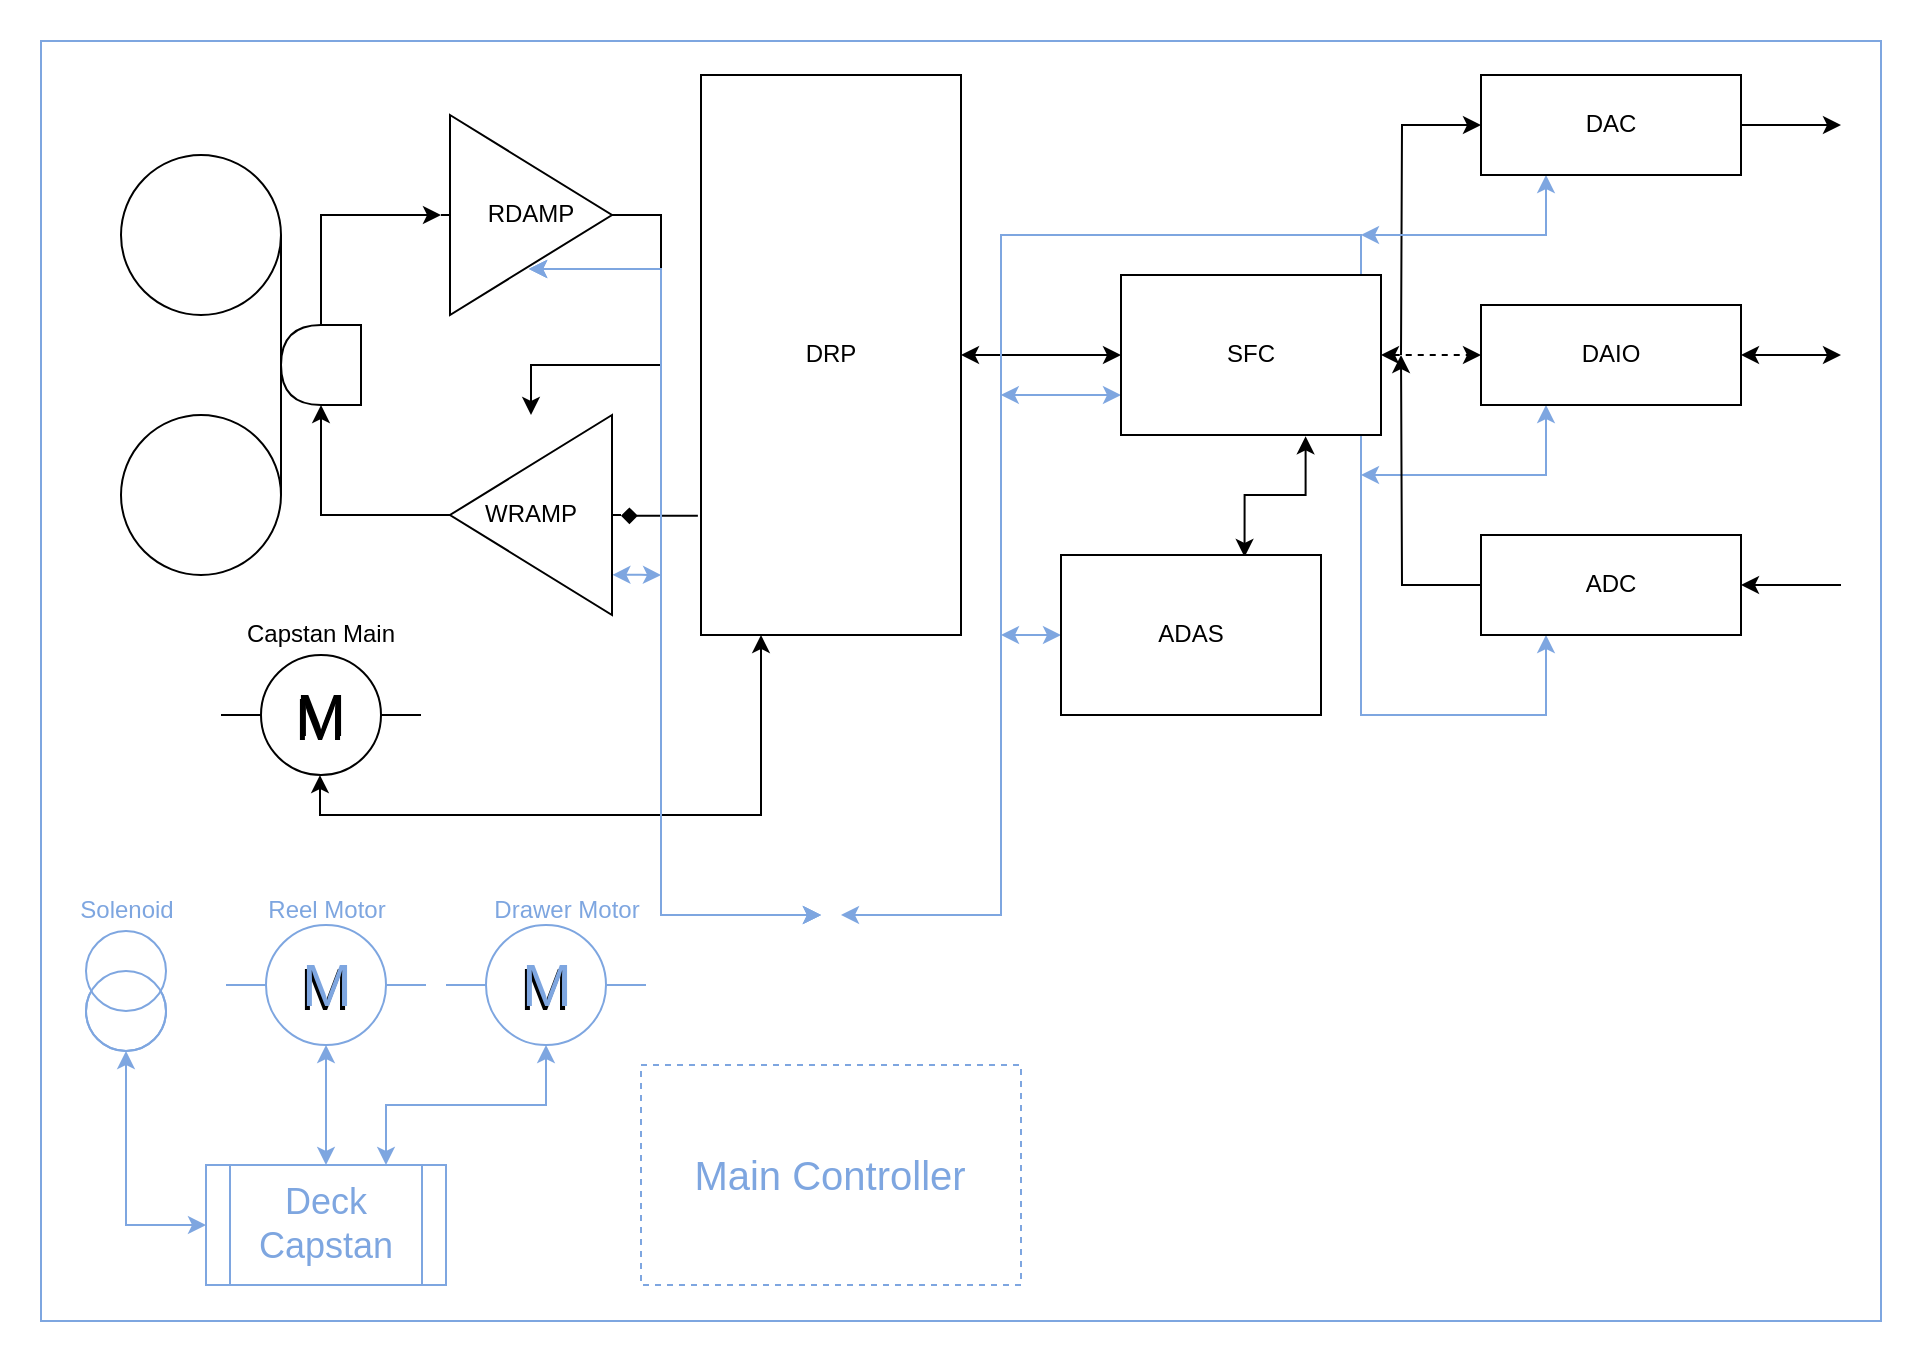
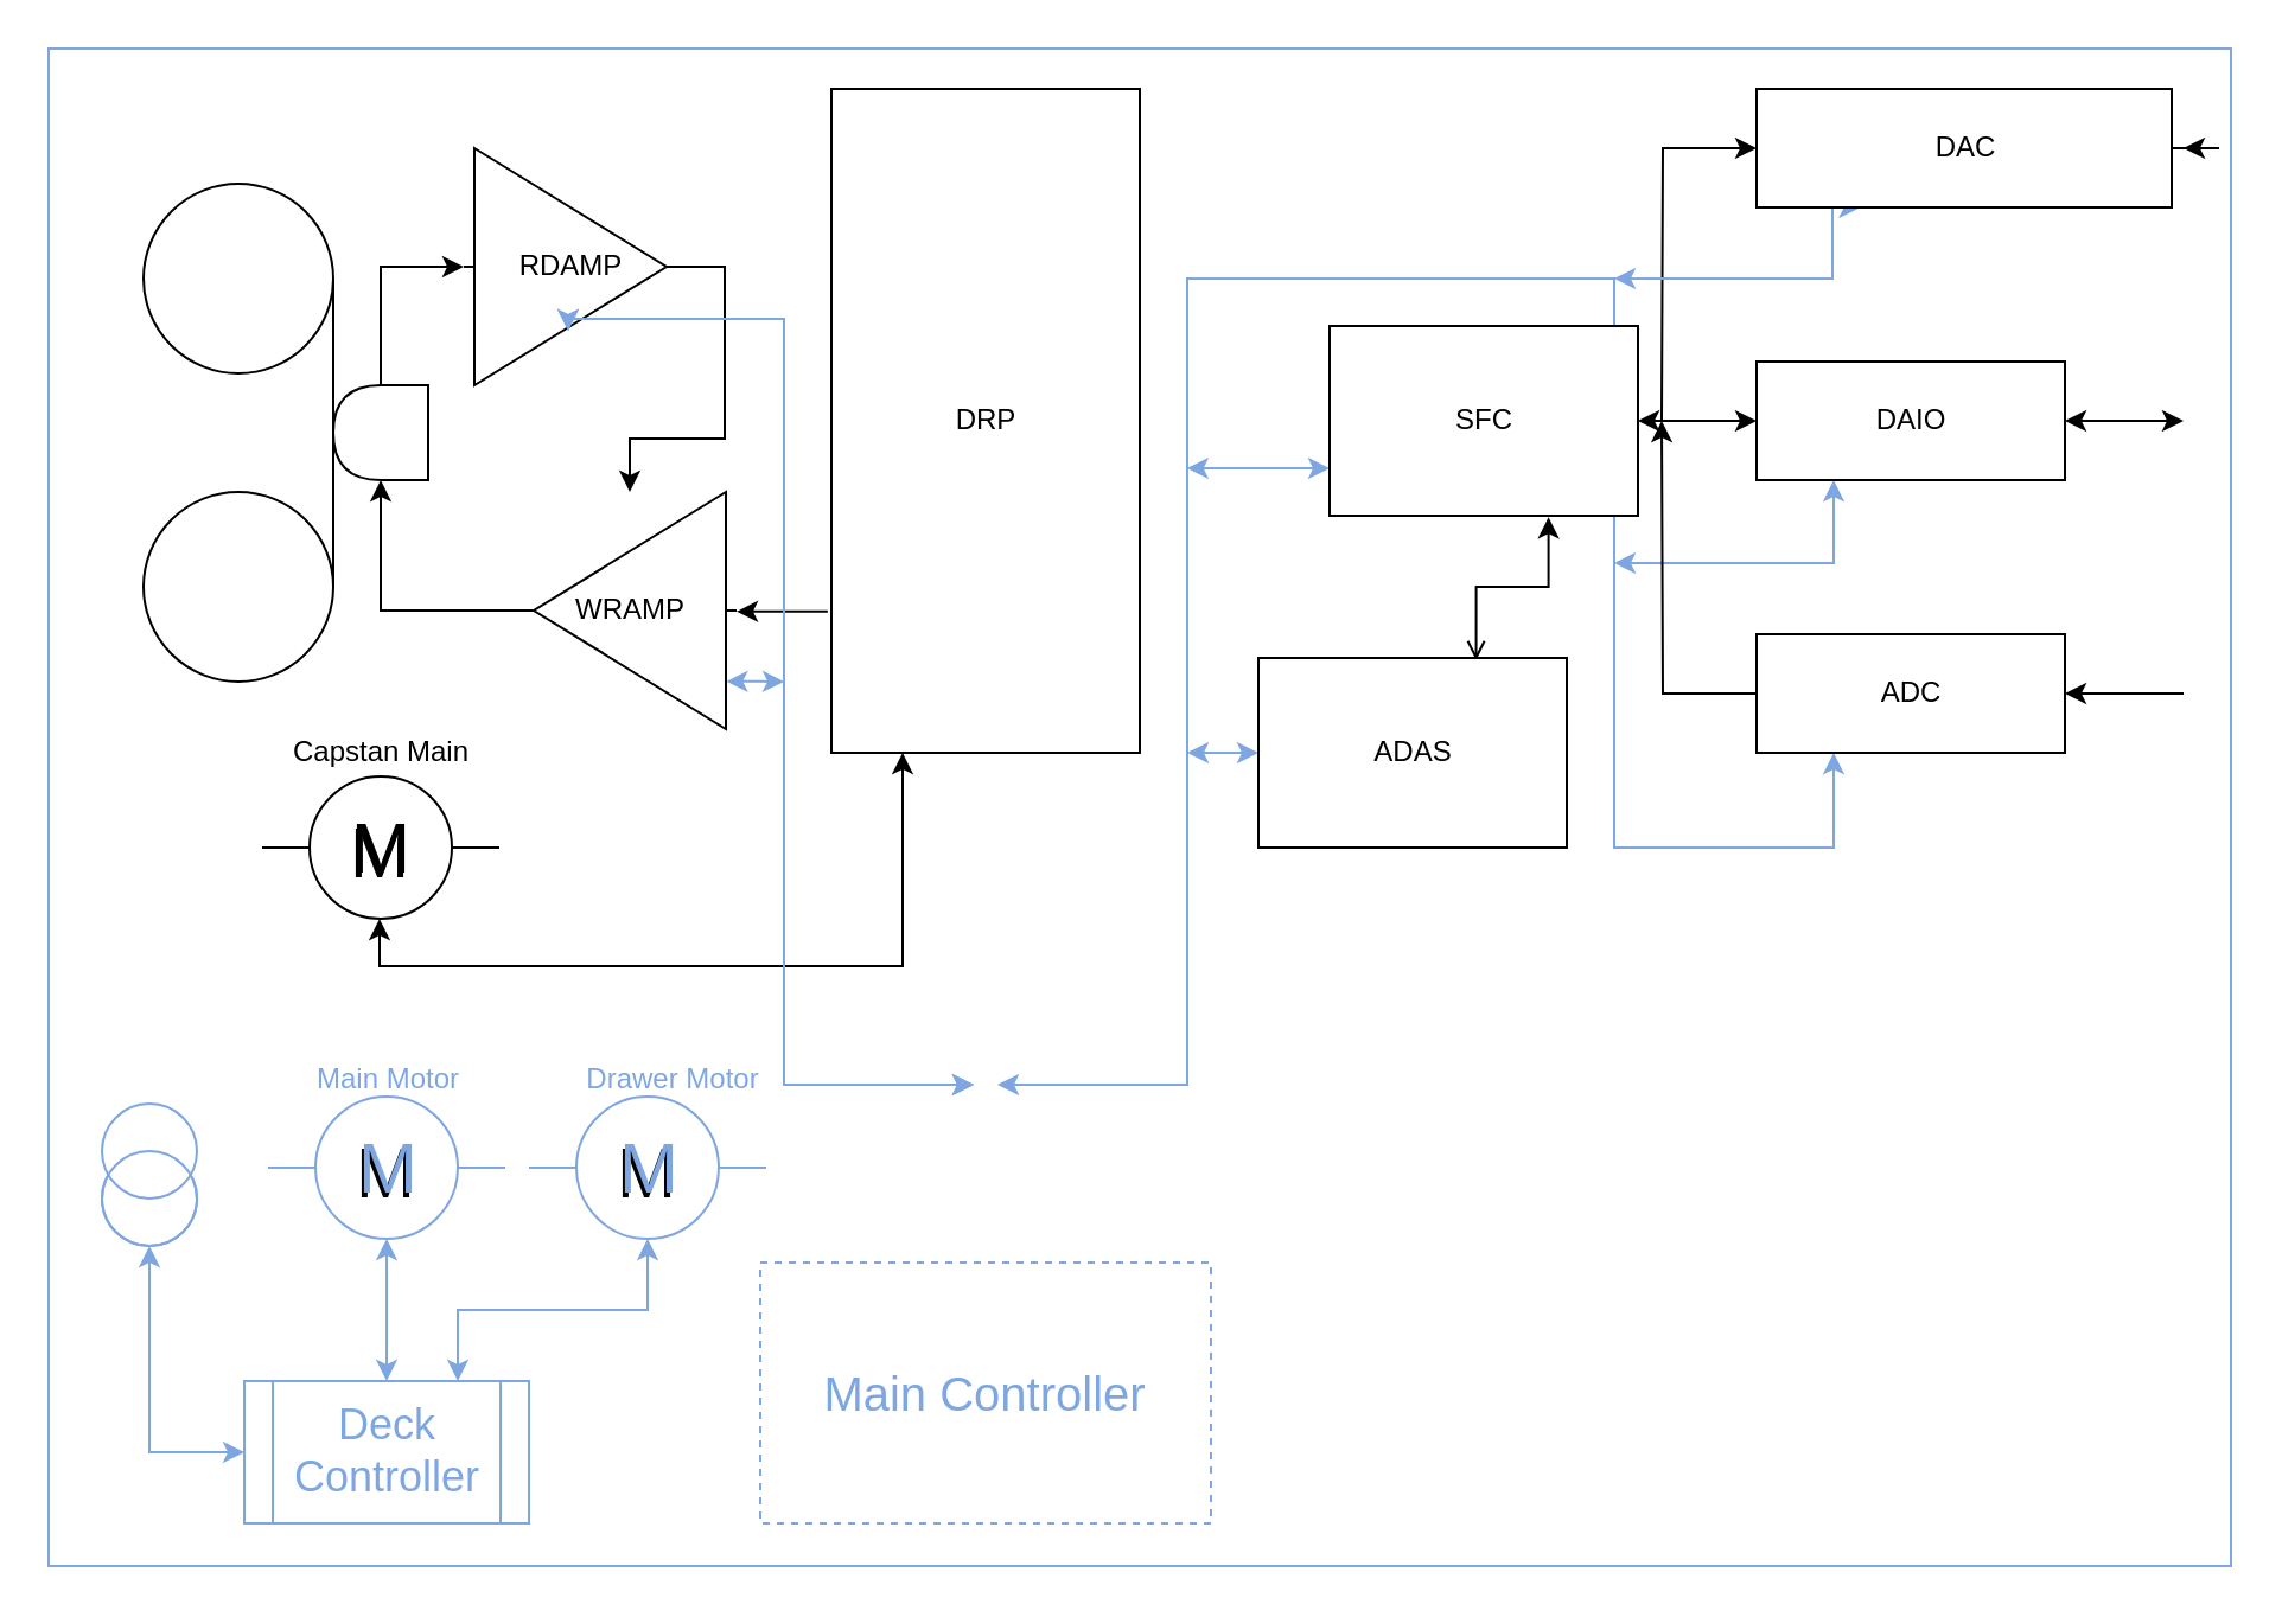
- <mxCell id="28" value="DAC" style="verticalLabelPosition=middle;shadow=0;dashed=0;align=center;fillColor=#ffffff;html=1;verticalAlign=middle;strokeWidth=1;shape=rect;labelPosition=center;" parent="1" vertex="1"><mxGeometry x="740" y="37" width="130" height="50" as="geometry" /></mxCell>
+ <mxCell id="28" value="DAC" style="verticalLabelPosition=middle;shadow=0;dashed=0;align=center;fillColor=#ffffff;html=1;verticalAlign=middle;strokeWidth=1;shape=rect;labelPosition=center;" parent="1" vertex="1"><mxGeometry x="740" y="37" width="175" height="50" as="geometry" /></mxCell>
- <mxCell id="10" value="RDAMP" style="verticalLabelPosition=middle;shadow=0;dashed=0;align=center;fillColor=#ffffff;html=1;verticalAlign=middle;strokeWidth=1;shape=mxgraph.electrical.abstract.amplifier;labelPosition=center;" parent="1" vertex="1"><mxGeometry x="220" y="57" width="90" height="100" as="geometry" /></mxCell>
+ <mxCell id="10" value="RDAMP" style="verticalLabelPosition=middle;shadow=0;dashed=0;align=center;fillColor=#ffffff;html=1;verticalAlign=middle;strokeWidth=1;shape=mxgraph.electrical.abstract.amplifier;labelPosition=center;" parent="1" vertex="1"><mxGeometry x="195" y="62" width="90" height="100" as="geometry" /></mxCell>
- <mxCell id="15" style="edgeStyle=orthogonalEdgeStyle;rounded=0;orthogonalLoop=1;jettySize=auto;html=1;startArrow=classic;startFill=1;" parent="1" source="17" target="22" edge="1"><mxGeometry relative="1" as="geometry" /></mxCell>
- <mxCell id="19" style="edgeStyle=orthogonalEdgeStyle;rounded=0;orthogonalLoop=1;jettySize=auto;html=1;entryX=0;entryY=0.5;entryDx=0;entryDy=0;startArrow=classic;startFill=1;dashed=1;" parent="1" source="22" target="31" edge="1"><mxGeometry relative="1" as="geometry" /></mxCell>
+ <mxCell id="19" style="edgeStyle=orthogonalEdgeStyle;rounded=0;orthogonalLoop=1;jettySize=auto;html=1;entryX=0;entryY=0.5;entryDx=0;entryDy=0;startArrow=classic;startFill=1;" parent="1" source="22" target="31" edge="1"><mxGeometry relative="1" as="geometry" /></mxCell>
- <mxCell id="14" style="edgeStyle=orthogonalEdgeStyle;rounded=0;orthogonalLoop=1;jettySize=auto;html=1;entryX=0;entryY=0.5;entryDx=0;entryDy=0;entryPerimeter=0;exitX=-0.012;exitY=0.787;exitDx=0;exitDy=0;exitPerimeter=0;endArrow=diamond;" parent="1" source="17" target="13" edge="1"><mxGeometry relative="1" as="geometry" /></mxCell>
+ <mxCell id="14" style="edgeStyle=orthogonalEdgeStyle;rounded=0;orthogonalLoop=1;jettySize=auto;html=1;entryX=0;entryY=0.5;entryDx=0;entryDy=0;entryPerimeter=0;exitX=-0.012;exitY=0.787;exitDx=0;exitDy=0;exitPerimeter=0;" parent="1" source="17" target="13" edge="1"><mxGeometry relative="1" as="geometry" /></mxCell>
- <mxCell id="18" style="edgeStyle=orthogonalEdgeStyle;rounded=0;orthogonalLoop=1;jettySize=auto;html=1;exitX=0.71;exitY=1.008;exitDx=0;exitDy=0;entryX=0.706;entryY=0.012;entryDx=0;entryDy=0;startArrow=classic;startFill=1;entryPerimeter=0;exitPerimeter=0;" parent="1" source="22" target="24" edge="1"><mxGeometry relative="1" as="geometry"><Array as="points"><mxPoint x="622" y="247" /></Array></mxGeometry></mxCell>
+ <mxCell id="18" style="edgeStyle=orthogonalEdgeStyle;rounded=0;orthogonalLoop=1;jettySize=auto;html=1;exitX=0.71;exitY=1.008;exitDx=0;exitDy=0;entryX=0.706;entryY=0.012;entryDx=0;entryDy=0;startArrow=classic;startFill=1;entryPerimeter=0;exitPerimeter=0;endArrow=open;" parent="1" source="22" target="24" edge="1"><mxGeometry relative="1" as="geometry"><Array as="points"><mxPoint x="622" y="247" /></Array></mxGeometry></mxCell>
- <mxCell id="49" value="&lt;font color=&quot;#7ea6e0&quot;&gt;Solenoid&lt;/font&gt;" style="text;html=1;resizable=0;autosize=1;align=center;verticalAlign=middle;points=[];fillColor=none;strokeColor=none;rounded=0;fontColor=#000000;" parent="1" vertex="1"><mxGeometry x="32.5" y="445" width="60" height="20" as="geometry" /></mxCell>
- <mxCell id="45" value="&lt;font color=&quot;#7ea6e0&quot;&gt;Reel Motor&lt;/font&gt;" style="text;html=1;resizable=0;autosize=1;align=center;verticalAlign=middle;points=[];fillColor=none;strokeColor=none;rounded=0;fontColor=#000000;" parent="1" vertex="1"><mxGeometry x="127.5" y="445" width="70" height="20" as="geometry" /></mxCell>
+ <mxCell id="45" value="&lt;font color=&quot;#7ea6e0&quot;&gt;Main Motor&lt;/font&gt;" style="text;html=1;resizable=0;autosize=1;align=center;verticalAlign=middle;points=[];fillColor=none;strokeColor=none;rounded=0;fontColor=#000000;" parent="1" vertex="1"><mxGeometry x="127.5" y="445" width="70" height="20" as="geometry" /></mxCell>
- <mxCell id="39" value="&lt;font color=&quot;#7ea6e0&quot; style=&quot;font-size: 18px&quot;&gt;Deck Capstan&lt;/font&gt;" style="shape=process;whiteSpace=wrap;html=1;backgroundOutline=1;strokeColor=#7EA6E0;" parent="1" vertex="1"><mxGeometry x="102.5" y="582" width="120" height="60" as="geometry" /></mxCell>
+ <mxCell id="39" value="&lt;font color=&quot;#7ea6e0&quot; style=&quot;font-size: 18px&quot;&gt;Deck Controller&lt;/font&gt;" style="shape=process;whiteSpace=wrap;html=1;backgroundOutline=1;strokeColor=#7EA6E0;" parent="1" vertex="1"><mxGeometry x="102.5" y="582" width="120" height="60" as="geometry" /></mxCell>
